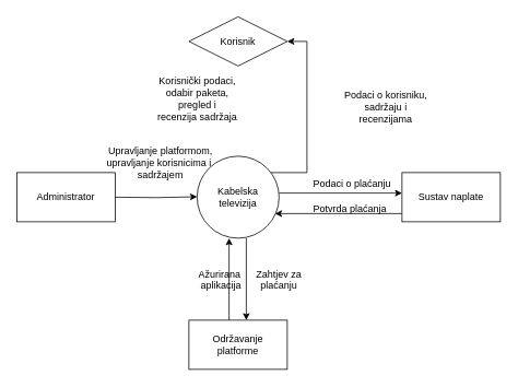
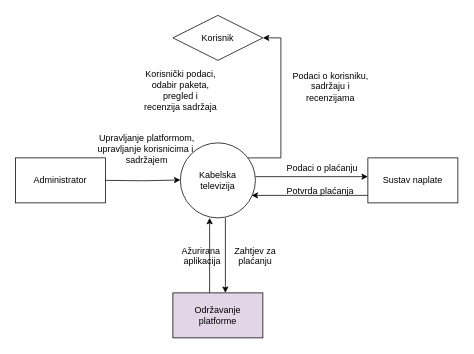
- <mxCell id="6" value="Podaci o korisniku,&lt;br&gt;sadržaju i &lt;br&gt;recenzijama" style="text;html=1;align=center;verticalAlign=middle;resizable=0;points=[];autosize=1;strokeColor=none;fillColor=none;" parent="1" vertex="1"><mxGeometry x="410" y="100" width="120" height="60" as="geometry" /></mxCell>
+ <mxCell id="6" value="Podaci o korisniku,&lt;br&gt;sadržaju i &lt;br&gt;recenzijama" style="text;html=1;align=center;verticalAlign=middle;resizable=0;points=[];autosize=1;strokeColor=none;fillColor=none;" parent="1" vertex="1"><mxGeometry x="380" y="85" width="120" height="60" as="geometry" /></mxCell>
- <mxCell id="10" value="Održavanje &lt;br&gt;platforme" style="rounded=0;whiteSpace=wrap;html=1;" parent="1" vertex="1"><mxGeometry x="230" y="390" width="120" height="60" as="geometry" /></mxCell>
+ <mxCell id="10" value="Održavanje &lt;br&gt;platforme" style="rounded=0;whiteSpace=wrap;html=1;fillColor=#e1d5e7;" parent="1" vertex="1"><mxGeometry x="230" y="390" width="120" height="60" as="geometry" /></mxCell>
